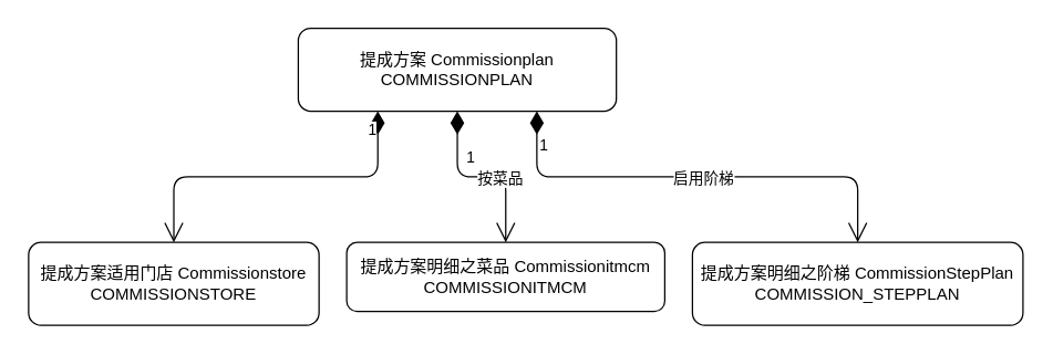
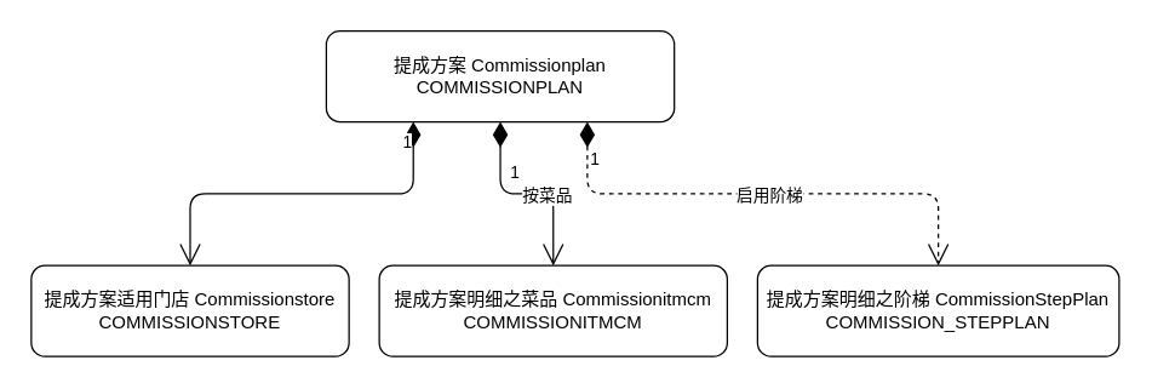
- <mxCell id="9" value="1" style="endArrow=open;html=1;endSize=12;startArrow=diamondThin;startSize=14;startFill=1;edgeStyle=orthogonalEdgeStyle;align=left;verticalAlign=bottom;exitX=0.75;exitY=1;exitDx=0;exitDy=0;" edge="1" parent="1" source="2" target="4"><mxGeometry x="-0.791" relative="1" as="geometry"><mxPoint x="270" y="95" as="sourcePoint" /><mxPoint x="430" y="95" as="targetPoint" /><mxPoint as="offset" /></mxGeometry></mxCell>
+ <mxCell id="9" value="1" style="endArrow=open;html=1;endSize=12;startArrow=diamondThin;startSize=14;startFill=1;edgeStyle=orthogonalEdgeStyle;align=left;verticalAlign=bottom;exitX=0.75;exitY=1;exitDx=0;exitDy=0;dashed=1;" edge="1" parent="1" source="2" target="4"><mxGeometry x="-0.791" relative="1" as="geometry"><mxPoint x="270" y="95" as="sourcePoint" /><mxPoint x="430" y="95" as="targetPoint" /><mxPoint as="offset" /></mxGeometry></mxCell>
- <mxCell id="5" value="提成方案明细之菜品 Commissionitmcm&lt;br&gt;COMMISSIONITMCM" style="rounded=1;whiteSpace=wrap;html=1;" vertex="1" parent="1"><mxGeometry x="250" y="175" width="230" height="50" as="geometry" /></mxCell>
+ <mxCell id="5" value="提成方案明细之菜品 Commissionitmcm&lt;br&gt;COMMISSIONITMCM" style="rounded=1;whiteSpace=wrap;html=1;" vertex="1" parent="1"><mxGeometry x="250" y="175" width="230" height="60" as="geometry" /></mxCell>
